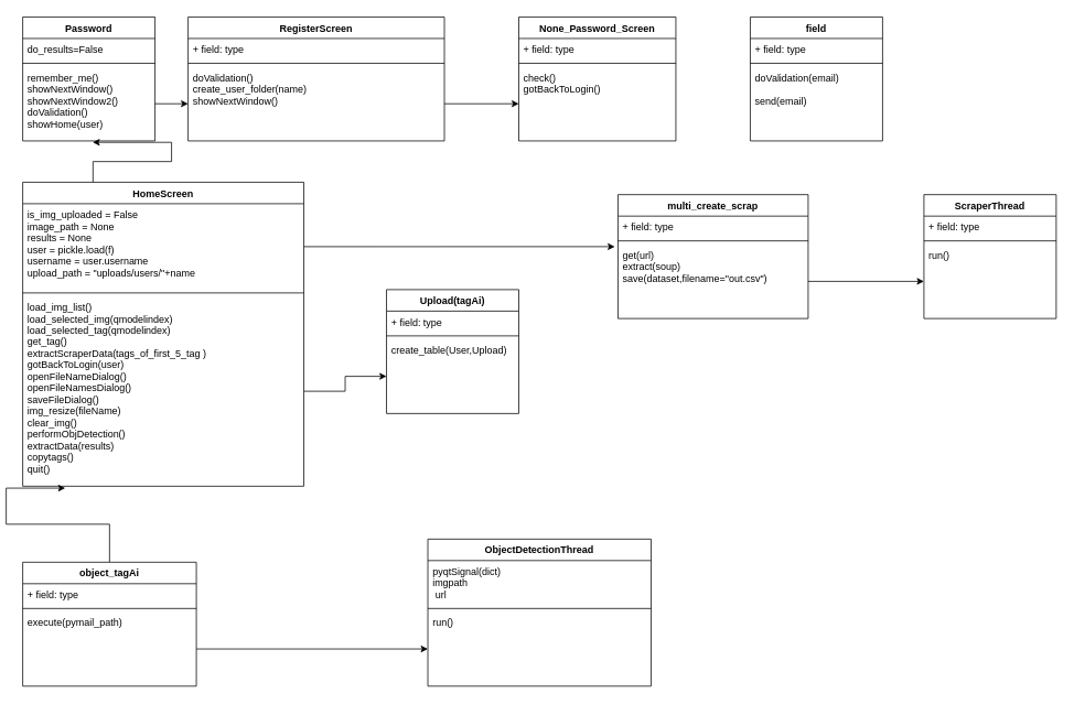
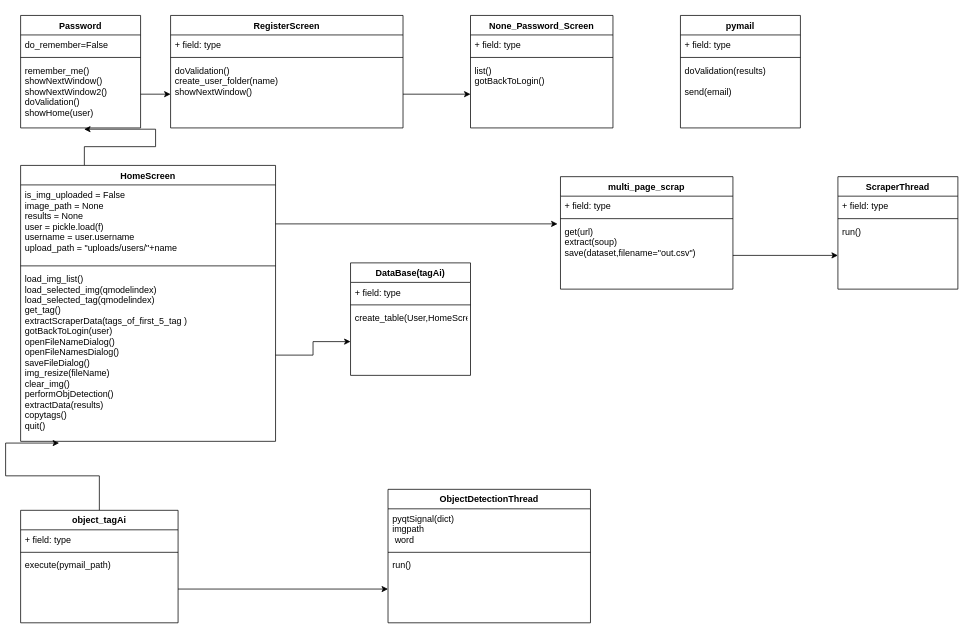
- <mxCell id="40" value="field" style="swimlane;fontStyle=1;align=center;verticalAlign=top;childLayout=stackLayout;horizontal=1;startSize=26;horizontalStack=0;resizeParent=1;resizeParentMax=0;resizeLast=0;collapsible=1;marginBottom=0;" vertex="1" parent="1"><mxGeometry x="900" y="20" width="160" height="150" as="geometry" /></mxCell>
+ <mxCell id="40" value="pymail" style="swimlane;fontStyle=1;align=center;verticalAlign=top;childLayout=stackLayout;horizontal=1;startSize=26;horizontalStack=0;resizeParent=1;resizeParentMax=0;resizeLast=0;collapsible=1;marginBottom=0;" vertex="1" parent="1"><mxGeometry x="900" y="20" width="160" height="150" as="geometry" /></mxCell>
- <mxCell id="7" value="do_results=False" style="text;strokeColor=none;fillColor=none;align=left;verticalAlign=top;spacingLeft=4;spacingRight=4;overflow=hidden;rotatable=0;points=[[0,0.5],[1,0.5]];portConstraint=eastwest;" parent="6" vertex="1"><mxGeometry y="26" width="160" height="26" as="geometry" /></mxCell>
+ <mxCell id="7" value="do_remember=False" style="text;strokeColor=none;fillColor=none;align=left;verticalAlign=top;spacingLeft=4;spacingRight=4;overflow=hidden;rotatable=0;points=[[0,0.5],[1,0.5]];portConstraint=eastwest;" parent="6" vertex="1"><mxGeometry y="26" width="160" height="26" as="geometry" /></mxCell>
- <mxCell id="13" value="check()&#10;gotBackToLogin()" style="text;strokeColor=none;fillColor=none;align=left;verticalAlign=top;spacingLeft=4;spacingRight=4;overflow=hidden;rotatable=0;points=[[0,0.5],[1,0.5]];portConstraint=eastwest;" parent="10" vertex="1"><mxGeometry y="60" width="190" height="90" as="geometry" /></mxCell>
+ <mxCell id="13" value="list()&#10;gotBackToLogin()" style="text;strokeColor=none;fillColor=none;align=left;verticalAlign=top;spacingLeft=4;spacingRight=4;overflow=hidden;rotatable=0;points=[[0,0.5],[1,0.5]];portConstraint=eastwest;" parent="10" vertex="1"><mxGeometry y="60" width="190" height="90" as="geometry" /></mxCell>
- <mxCell id="43" value="doValidation(email)&#10;&#10;send(email)&#10;&#10;" style="text;strokeColor=none;fillColor=none;align=left;verticalAlign=top;spacingLeft=4;spacingRight=4;overflow=hidden;rotatable=0;points=[[0,0.5],[1,0.5]];portConstraint=eastwest;" vertex="1" parent="40"><mxGeometry y="60" width="160" height="90" as="geometry" /></mxCell>
+ <mxCell id="43" value="doValidation(results)&#10;&#10;send(email)&#10;&#10;" style="text;strokeColor=none;fillColor=none;align=left;verticalAlign=top;spacingLeft=4;spacingRight=4;overflow=hidden;rotatable=0;points=[[0,0.5],[1,0.5]];portConstraint=eastwest;" vertex="1" parent="40"><mxGeometry y="60" width="160" height="90" as="geometry" /></mxCell>
- <mxCell id="31" value="multi_create_scrap&#10;" style="swimlane;fontStyle=1;align=center;verticalAlign=top;childLayout=stackLayout;horizontal=1;startSize=26;horizontalStack=0;resizeParent=1;resizeParentMax=0;resizeLast=0;collapsible=1;marginBottom=0;" parent="1" vertex="1"><mxGeometry x="740" y="235" width="230" height="150" as="geometry" /></mxCell>
+ <mxCell id="31" value="multi_page_scrap&#10;" style="swimlane;fontStyle=1;align=center;verticalAlign=top;childLayout=stackLayout;horizontal=1;startSize=26;horizontalStack=0;resizeParent=1;resizeParentMax=0;resizeLast=0;collapsible=1;marginBottom=0;" parent="1" vertex="1"><mxGeometry x="740" y="235" width="230" height="150" as="geometry" /></mxCell>
- <mxCell id="27" value="Upload(tagAi)" style="swimlane;fontStyle=1;align=center;verticalAlign=top;childLayout=stackLayout;horizontal=1;startSize=26;horizontalStack=0;resizeParent=1;resizeParentMax=0;resizeLast=0;collapsible=1;marginBottom=0;" parent="1" vertex="1"><mxGeometry x="460" y="350" width="160" height="150" as="geometry" /></mxCell>
+ <mxCell id="27" value="DataBase(tagAi)" style="swimlane;fontStyle=1;align=center;verticalAlign=top;childLayout=stackLayout;horizontal=1;startSize=26;horizontalStack=0;resizeParent=1;resizeParentMax=0;resizeLast=0;collapsible=1;marginBottom=0;" parent="1" vertex="1"><mxGeometry x="460" y="350" width="160" height="150" as="geometry" /></mxCell>
- <mxCell id="30" value="create_table(User,Upload)&#10;" style="text;strokeColor=none;fillColor=none;align=left;verticalAlign=top;spacingLeft=4;spacingRight=4;overflow=hidden;rotatable=0;points=[[0,0.5],[1,0.5]];portConstraint=eastwest;" parent="27" vertex="1"><mxGeometry y="60" width="160" height="90" as="geometry" /></mxCell>
+ <mxCell id="30" value="create_table(User,HomeScreen)&#10;" style="text;strokeColor=none;fillColor=none;align=left;verticalAlign=top;spacingLeft=4;spacingRight=4;overflow=hidden;rotatable=0;points=[[0,0.5],[1,0.5]];portConstraint=eastwest;" parent="27" vertex="1"><mxGeometry y="60" width="160" height="90" as="geometry" /></mxCell>
- <mxCell id="20" value="pyqtSignal(dict)&#10;imgpath&#10; url" style="text;strokeColor=none;fillColor=none;align=left;verticalAlign=top;spacingLeft=4;spacingRight=4;overflow=hidden;rotatable=0;points=[[0,0.5],[1,0.5]];portConstraint=eastwest;" parent="19" vertex="1"><mxGeometry y="26" width="270" height="54" as="geometry" /></mxCell>
+ <mxCell id="20" value="pyqtSignal(dict)&#10;imgpath&#10; word" style="text;strokeColor=none;fillColor=none;align=left;verticalAlign=top;spacingLeft=4;spacingRight=4;overflow=hidden;rotatable=0;points=[[0,0.5],[1,0.5]];portConstraint=eastwest;" parent="19" vertex="1"><mxGeometry y="26" width="270" height="54" as="geometry" /></mxCell>
